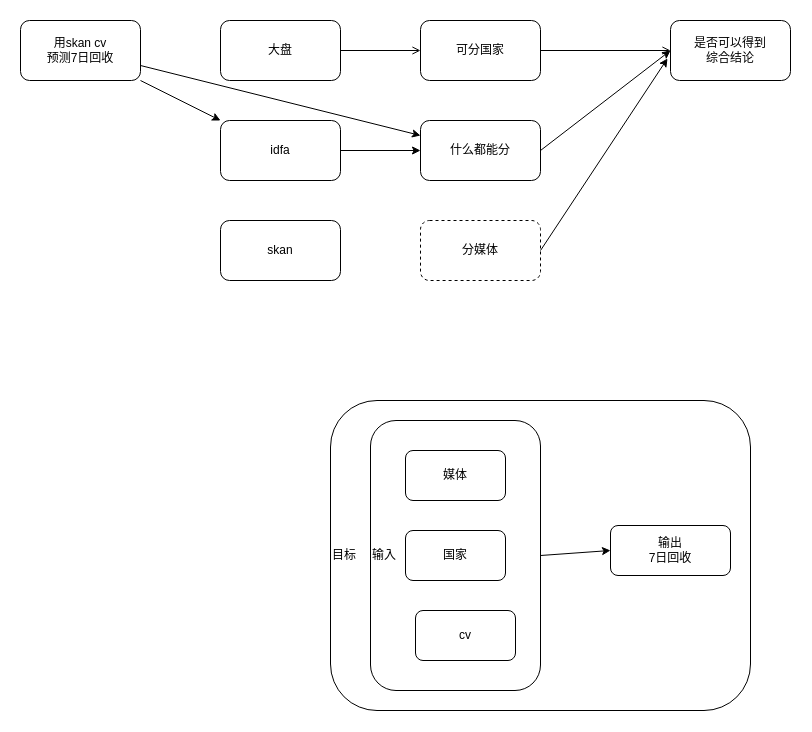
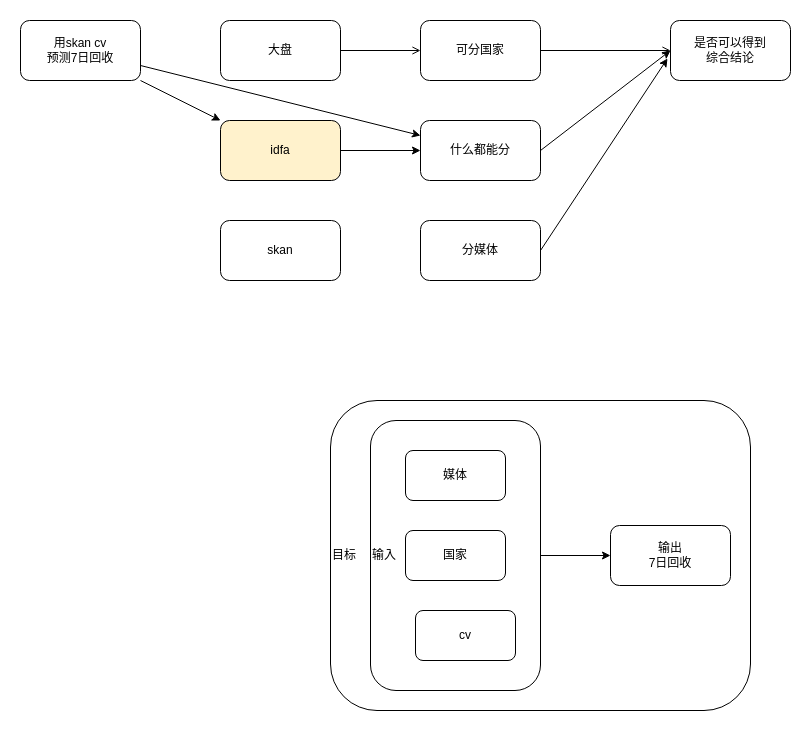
- <mxCell id="10" value="idfa" style="whiteSpace=wrap;html=1;rounded=1;" vertex="1" parent="1"><mxGeometry x="220" y="120" width="120" height="60" as="geometry" /></mxCell>
+ <mxCell id="10" value="idfa" style="whiteSpace=wrap;html=1;rounded=1;fillColor=#fff2cc;" vertex="1" parent="1"><mxGeometry x="220" y="120" width="120" height="60" as="geometry" /></mxCell>
- <mxCell id="13" value="分媒体" style="whiteSpace=wrap;html=1;rounded=1;dashed=1;" vertex="1" parent="1"><mxGeometry x="420" y="220" width="120" height="60" as="geometry" /></mxCell>
+ <mxCell id="13" value="分媒体" style="whiteSpace=wrap;html=1;rounded=1;" vertex="1" parent="1"><mxGeometry x="420" y="220" width="120" height="60" as="geometry" /></mxCell>
- <mxCell id="19" value="输出&lt;br&gt;7日回收" style="whiteSpace=wrap;html=1;rounded=1;" vertex="1" parent="1"><mxGeometry x="610" y="525" width="120" height="50" as="geometry" /></mxCell>
+ <mxCell id="19" value="输出&lt;br&gt;7日回收" style="whiteSpace=wrap;html=1;rounded=1;" vertex="1" parent="1"><mxGeometry x="610" y="525" width="120" height="60" as="geometry" /></mxCell>
